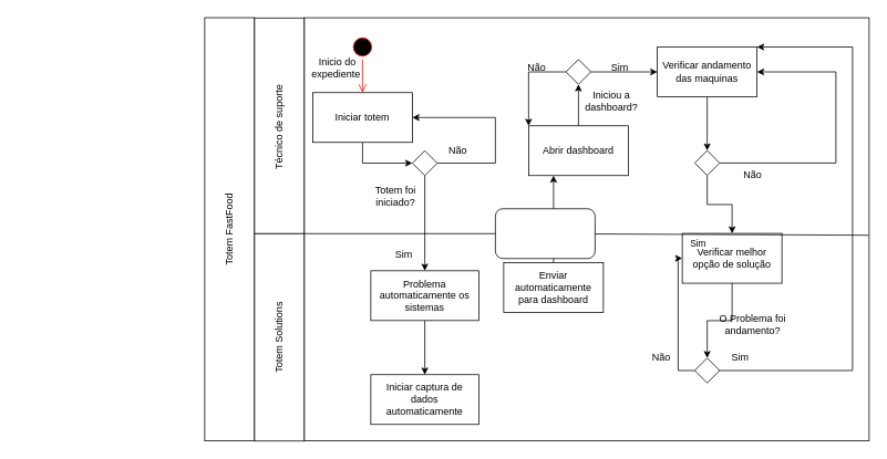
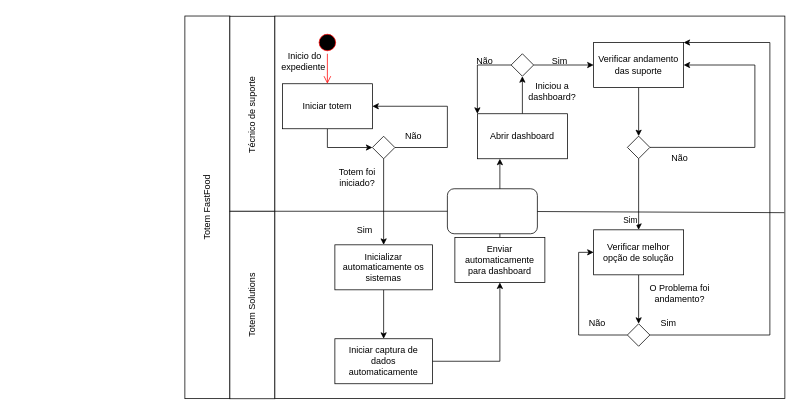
- <mxCell id="30" value="Verificar andamento das maquinas" style="rounded=0;whiteSpace=wrap;html=1;" parent="1" vertex="1"><mxGeometry x="791" y="56" width="120" height="60" as="geometry" /></mxCell>
+ <mxCell id="30" value="Verificar andamento das suporte" style="rounded=0;whiteSpace=wrap;html=1;" parent="1" vertex="1"><mxGeometry x="791" y="56" width="120" height="60" as="geometry" /></mxCell>
- <mxCell id="36" value="&lt;font style=&quot;vertical-align: inherit&quot;&gt;&lt;font style=&quot;vertical-align: inherit&quot;&gt;Verificar melhor opção de solução&lt;/font&gt;&lt;/font&gt;" style="rounded=0;whiteSpace=wrap;html=1;" parent="1" vertex="1"><mxGeometry x="821" y="280.77" width="120" height="60" as="geometry" /></mxCell>
+ <mxCell id="36" value="&lt;font style=&quot;vertical-align: inherit&quot;&gt;&lt;font style=&quot;vertical-align: inherit&quot;&gt;Verificar melhor opção de solução&lt;/font&gt;&lt;/font&gt;" style="rounded=0;whiteSpace=wrap;html=1;" parent="1" vertex="1"><mxGeometry x="791" y="305.77" width="120" height="60" as="geometry" /></mxCell>
- <mxCell id="17" value="Problema automaticamente os sistemas" style="rounded=0;whiteSpace=wrap;html=1;" parent="1" vertex="1"><mxGeometry x="446" y="325.77" width="130" height="60" as="geometry" /></mxCell>
+ <mxCell id="17" value="Inicializar automaticamente os sistemas" style="rounded=0;whiteSpace=wrap;html=1;" parent="1" vertex="1"><mxGeometry x="446" y="325.77" width="130" height="60" as="geometry" /></mxCell>
+ <mxCell id="18" style="edgeStyle=orthogonalEdgeStyle;rounded=0;orthogonalLoop=1;jettySize=auto;html=1;exitX=1;exitY=0.5;exitDx=0;exitDy=0;entryX=0.5;entryY=1;entryDx=0;entryDy=0;" edge="1" parent="1" source="19" target="21"><mxGeometry relative="1" as="geometry" /></mxCell>
